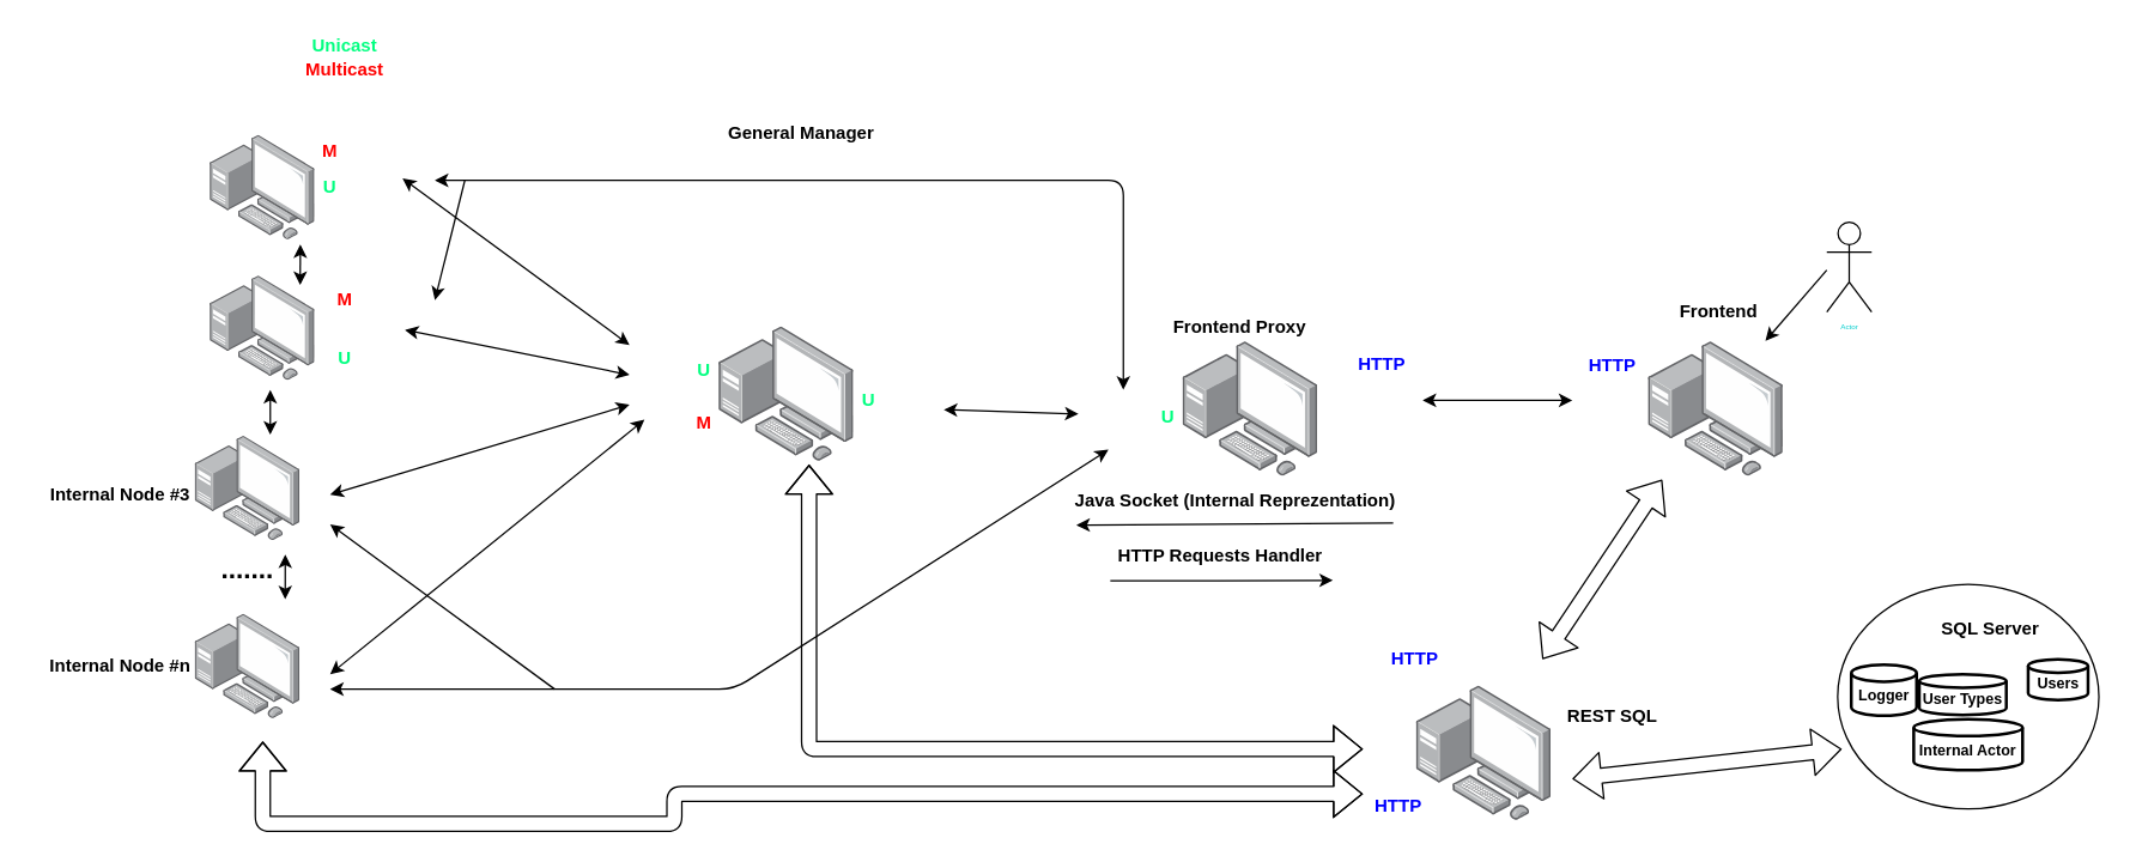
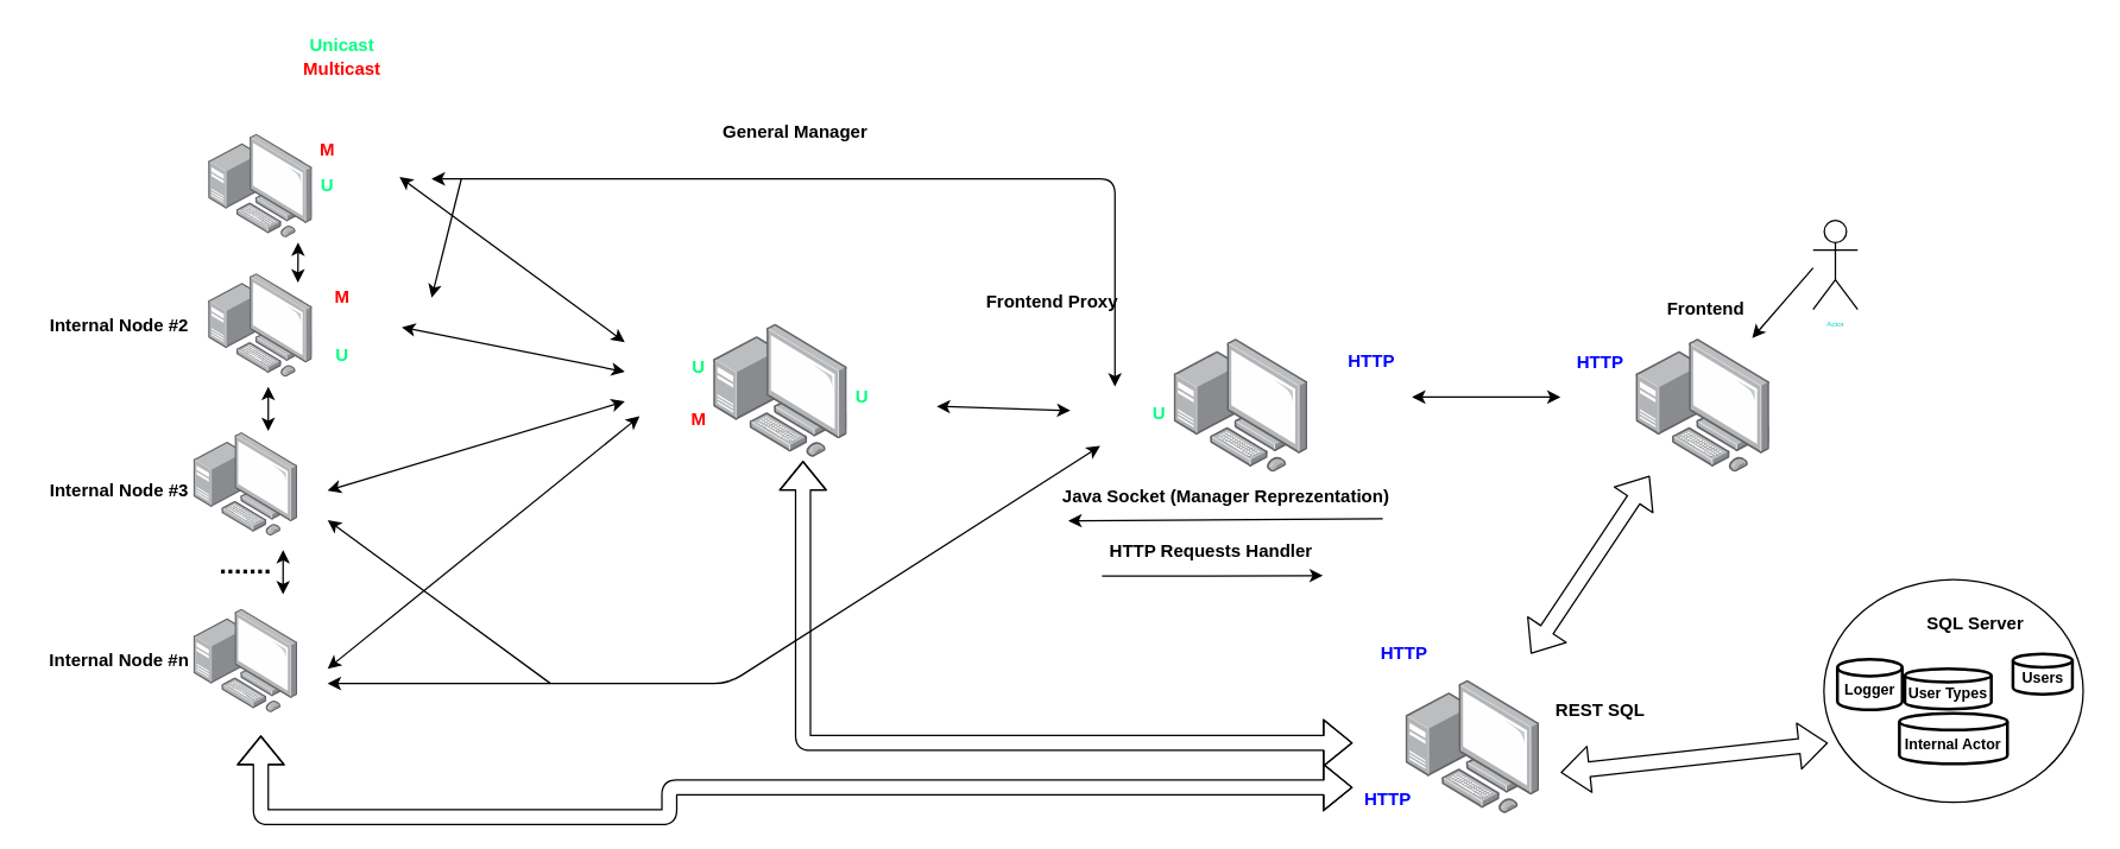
- <mxCell id="52" value="&lt;b&gt;Frontend Proxy&lt;/b&gt;" style="text;html=1;strokeColor=none;fillColor=none;align=center;verticalAlign=middle;whiteSpace=wrap;rounded=0;" parent="1" vertex="1"><mxGeometry x="768" y="208" width="120" height="20" as="geometry" /></mxCell>
+ <mxCell id="52" value="&lt;b&gt;Frontend Proxy&lt;/b&gt;" style="text;html=1;strokeColor=none;fillColor=none;align=center;verticalAlign=middle;whiteSpace=wrap;rounded=0;" parent="1" vertex="1"><mxGeometry x="648" y="193" width="120" height="20" as="geometry" /></mxCell>
+ <mxCell id="6" value="&lt;b&gt;Internal Node #2&lt;/b&gt;" style="text;html=1;strokeColor=none;fillColor=none;align=center;verticalAlign=middle;whiteSpace=wrap;rounded=0;" parent="1" vertex="1"><mxGeometry x="20" y="209" width="120" height="20" as="geometry" /></mxCell>
- <mxCell id="42" value="&lt;b&gt;Java Socket (Internal Reprezentation)&lt;/b&gt;" style="text;html=1;strokeColor=none;fillColor=none;align=center;verticalAlign=middle;whiteSpace=wrap;rounded=0;" parent="41" vertex="1"><mxGeometry width="270" height="20" as="geometry" /></mxCell>
+ <mxCell id="42" value="&lt;b&gt;Java Socket (Manager Reprezentation)&lt;/b&gt;" style="text;html=1;strokeColor=none;fillColor=none;align=center;verticalAlign=middle;whiteSpace=wrap;rounded=0;" parent="41" vertex="1"><mxGeometry width="270" height="20" as="geometry" /></mxCell>
